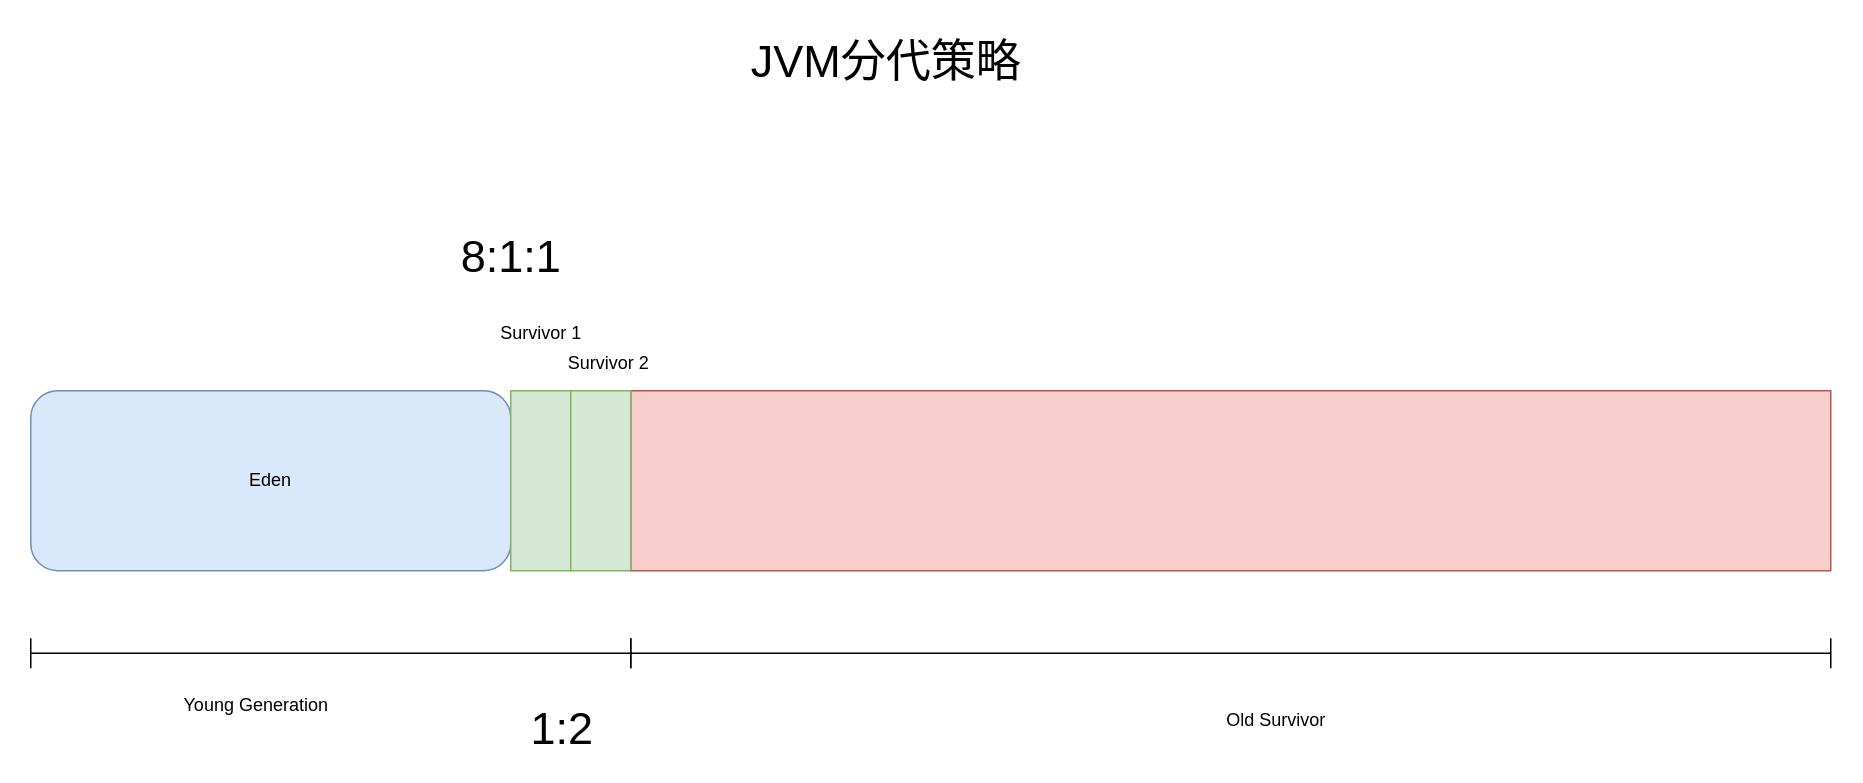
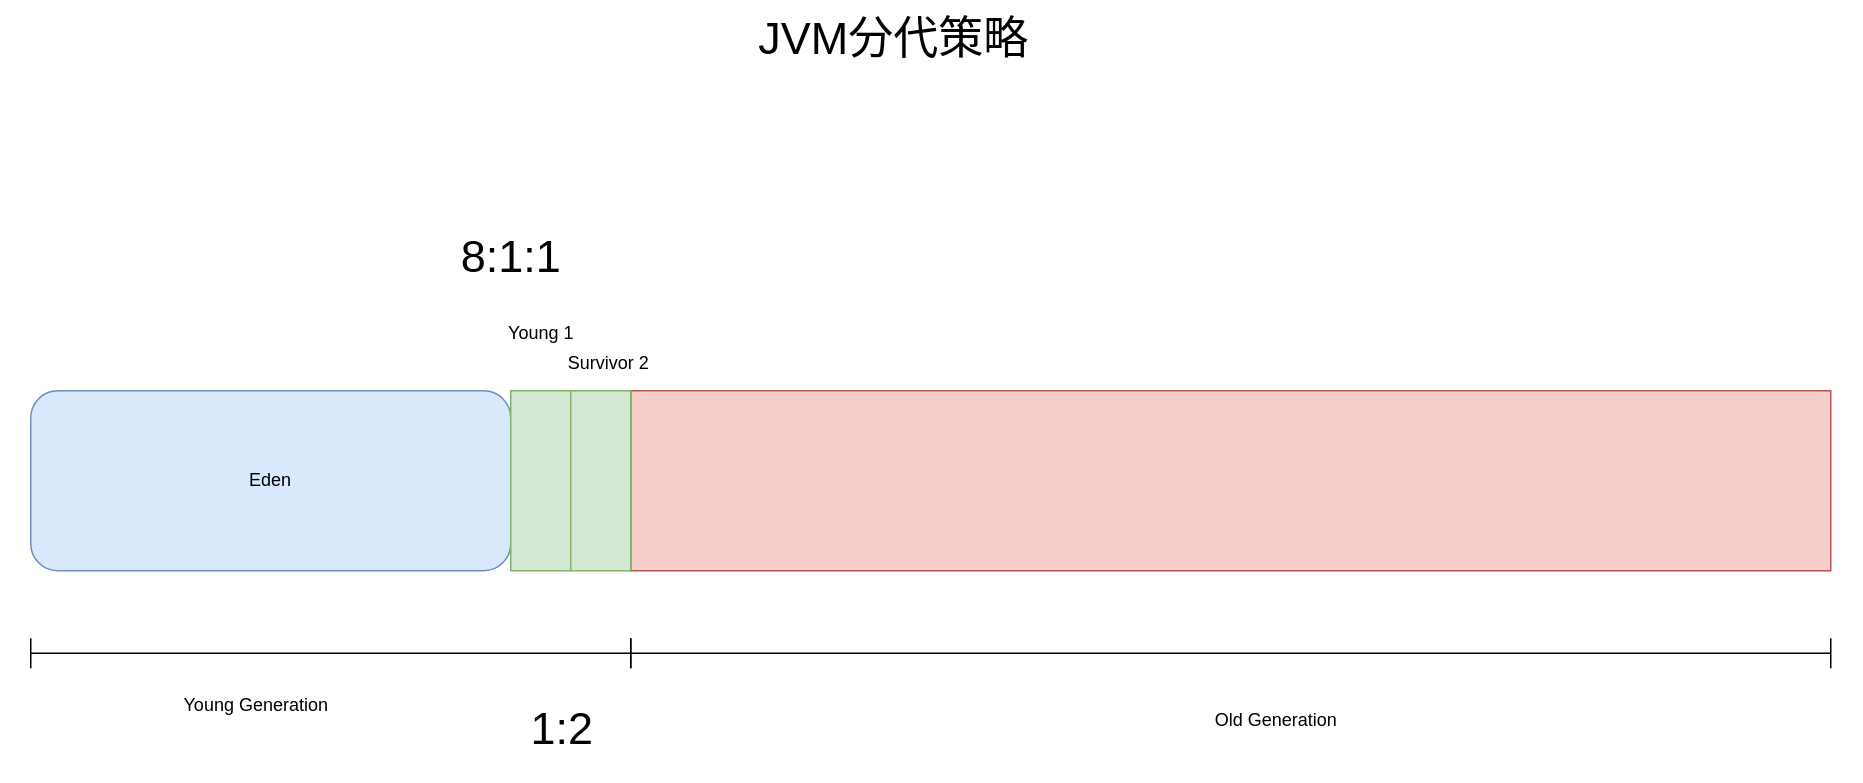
- <mxCell id="14" value="JVM分代策略" style="text;html=1;align=center;verticalAlign=middle;resizable=0;points=[];autosize=1;strokeColor=none;fillColor=none;fontSize=30;" vertex="1" parent="1"><mxGeometry x="490" y="20" width="200" height="40" as="geometry" /></mxCell>
+ <mxCell id="14" value="JVM分代策略" style="text;html=1;align=center;verticalAlign=middle;resizable=0;points=[];autosize=1;strokeColor=none;fillColor=none;fontSize=30;" vertex="1" parent="1"><mxGeometry x="495" y="5" width="200" height="40" as="geometry" /></mxCell>
- <mxCell id="11" value="&lt;span style=&quot;font-size: 12px;&quot;&gt;Survivor 1&lt;/span&gt;" style="text;html=1;align=center;verticalAlign=middle;resizable=0;points=[];autosize=1;strokeColor=none;fillColor=none;fontSize=30;" vertex="1" parent="1"><mxGeometry x="325" y="190" width="70" height="50" as="geometry" /></mxCell>
+ <mxCell id="11" value="&lt;span style=&quot;font-size: 12px;&quot;&gt;Young 1&lt;/span&gt;" style="text;html=1;align=center;verticalAlign=middle;resizable=0;points=[];autosize=1;strokeColor=none;fillColor=none;fontSize=30;" vertex="1" parent="1"><mxGeometry x="325" y="190" width="70" height="50" as="geometry" /></mxCell>
- <mxCell id="7" value="Old Survivor" style="text;html=1;align=center;verticalAlign=middle;resizable=0;points=[];autosize=1;strokeColor=none;fillColor=none;" vertex="1" parent="1"><mxGeometry x="800" y="470" width="100" height="20" as="geometry" /></mxCell>
+ <mxCell id="7" value="Old Generation" style="text;html=1;align=center;verticalAlign=middle;resizable=0;points=[];autosize=1;strokeColor=none;fillColor=none;" vertex="1" parent="1"><mxGeometry x="800" y="470" width="100" height="20" as="geometry" /></mxCell>
